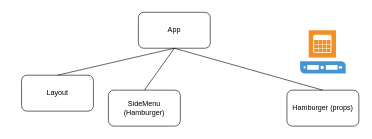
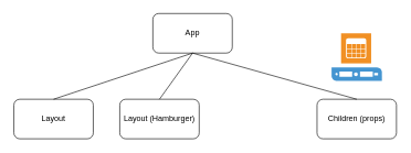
- <mxCell id="4" value="Layout" style="rounded=1;whiteSpace=wrap;html=1;" vertex="1" parent="1"><mxGeometry x="35" y="125" width="120" height="60" as="geometry" /></mxCell>
+ <mxCell id="4" value="Layout" style="rounded=1;whiteSpace=wrap;html=1;" vertex="1" parent="1"><mxGeometry x="20" y="150" width="120" height="60" as="geometry" /></mxCell>
- <mxCell id="5" value="SideMenu (Hamburger)" style="rounded=1;whiteSpace=wrap;html=1;" vertex="1" parent="1"><mxGeometry x="180" y="150" width="120" height="60" as="geometry" /></mxCell>
+ <mxCell id="5" value="Layout (Hamburger)" style="rounded=1;whiteSpace=wrap;html=1;" vertex="1" parent="1"><mxGeometry x="180" y="150" width="120" height="60" as="geometry" /></mxCell>
- <mxCell id="6" value="Hamburger (props)" style="rounded=1;whiteSpace=wrap;html=1;" vertex="1" parent="1"><mxGeometry x="478" y="150" width="120" height="60" as="geometry" /></mxCell>
+ <mxCell id="6" value="Children (props)" style="rounded=1;whiteSpace=wrap;html=1;" vertex="1" parent="1"><mxGeometry x="478" y="150" width="120" height="60" as="geometry" /></mxCell>
